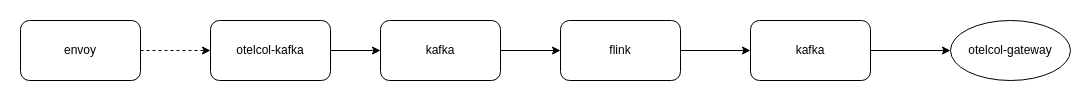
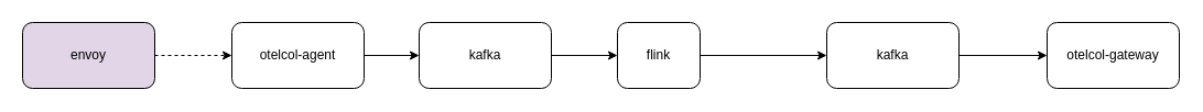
- <mxCell id="5" value="envoy" style="rounded=1;whiteSpace=wrap;html=1;" vertex="1" parent="1"><mxGeometry x="20" y="20" width="120" height="60" as="geometry" /></mxCell>
+ <mxCell id="5" value="envoy" style="rounded=1;whiteSpace=wrap;html=1;fillColor=#e1d5e7;" vertex="1" parent="1"><mxGeometry x="20" y="20" width="120" height="60" as="geometry" /></mxCell>
- <mxCell id="3" value="otelcol-kafka" style="rounded=1;whiteSpace=wrap;html=1;" vertex="1" parent="1"><mxGeometry x="210" y="20" width="120" height="60" as="geometry" /></mxCell>
+ <mxCell id="3" value="otelcol-agent" style="rounded=1;whiteSpace=wrap;html=1;" vertex="1" parent="1"><mxGeometry x="210" y="20" width="120" height="60" as="geometry" /></mxCell>
- <mxCell id="9" value="flink" style="rounded=1;whiteSpace=wrap;html=1;" vertex="1" parent="1"><mxGeometry x="560" y="20" width="120" height="60" as="geometry" /></mxCell>
+ <mxCell id="9" value="flink" style="rounded=1;whiteSpace=wrap;html=1;" vertex="1" parent="1"><mxGeometry x="560" y="20" width="75" height="60" as="geometry" /></mxCell>
- <mxCell id="12" value="otelcol-gateway" style="ellipse;whiteSpace=wrap;html=1;" vertex="1" parent="1"><mxGeometry x="950" y="20" width="120" height="60" as="geometry" /></mxCell>
+ <mxCell id="12" value="otelcol-gateway" style="rounded=1;whiteSpace=wrap;html=1;" vertex="1" parent="1"><mxGeometry x="950" y="20" width="120" height="60" as="geometry" /></mxCell>
